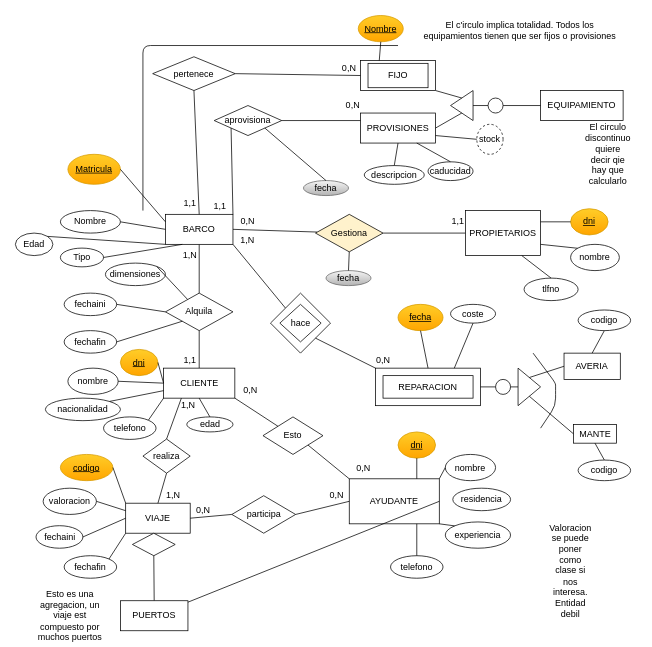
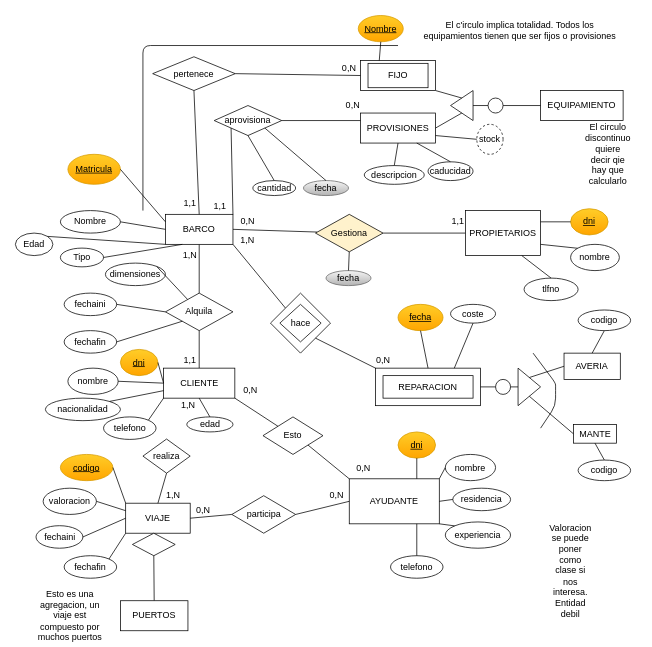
+ <mxCell id="47" value="" style="endArrow=none;html=1;exitX=0.5;exitY=1;exitDx=0;exitDy=0;entryX=0.5;entryY=0;entryDx=0;entryDy=0;" parent="1" source="36" target="45" edge="1"><mxGeometry width="50" height="50" relative="1" as="geometry"><mxPoint x="480" y="220" as="sourcePoint" /><mxPoint x="530" y="170" as="targetPoint" /></mxGeometry></mxCell>
+ <mxCell id="45" value="cantidad" style="ellipse;whiteSpace=wrap;html=1;" parent="1" vertex="1"><mxGeometry x="336.5" y="240" width="57" height="20" as="geometry" /></mxCell>
- <mxCell id="92" value="" style="endArrow=none;html=1;exitX=0.5;exitY=0;exitDx=0;exitDy=0;entryX=0.25;entryY=1;entryDx=0;entryDy=0;" parent="1" source="91" target="9" edge="1"><mxGeometry width="50" height="50" relative="1" as="geometry"><mxPoint x="510" y="460" as="sourcePoint" /><mxPoint x="560" y="410" as="targetPoint" /></mxGeometry></mxCell>
- <mxCell id="130" value="" style="endArrow=none;html=1;exitX=1;exitY=0.5;exitDx=0;exitDy=0;" edge="1" parent="1" source="102" target="96"><mxGeometry width="50" height="50" relative="1" as="geometry"><mxPoint x="620" y="810" as="sourcePoint" /><mxPoint x="634.25" y="835" as="targetPoint" /></mxGeometry></mxCell>
+ <mxCell id="130" value="" style="endArrow=none;html=1;exitX=1;exitY=0.5;exitDx=0;exitDy=0;entryX=0;entryY=0.5;entryDx=0;entryDy=0;" edge="1" parent="1" source="102" target="127"><mxGeometry width="50" height="50" relative="1" as="geometry"><mxPoint x="620" y="810" as="sourcePoint" /><mxPoint x="634.25" y="835" as="targetPoint" /></mxGeometry></mxCell>
